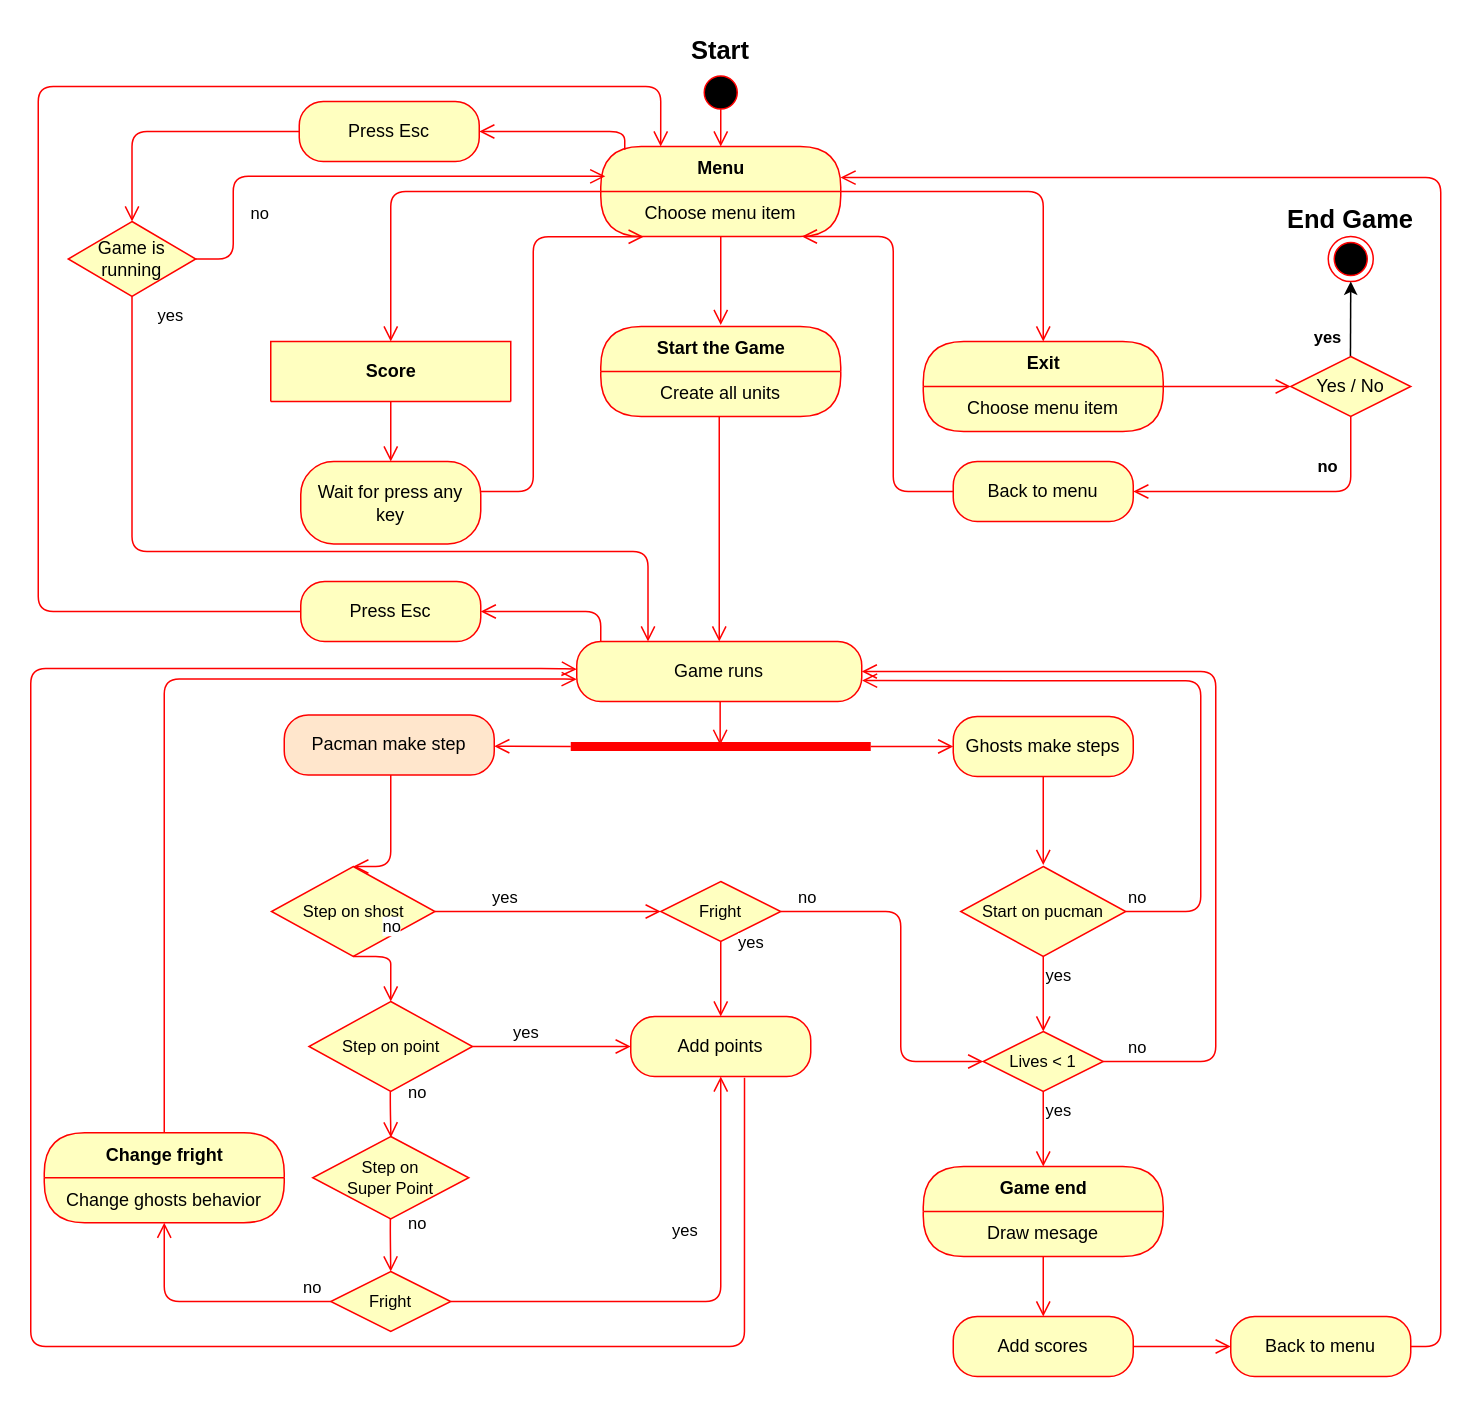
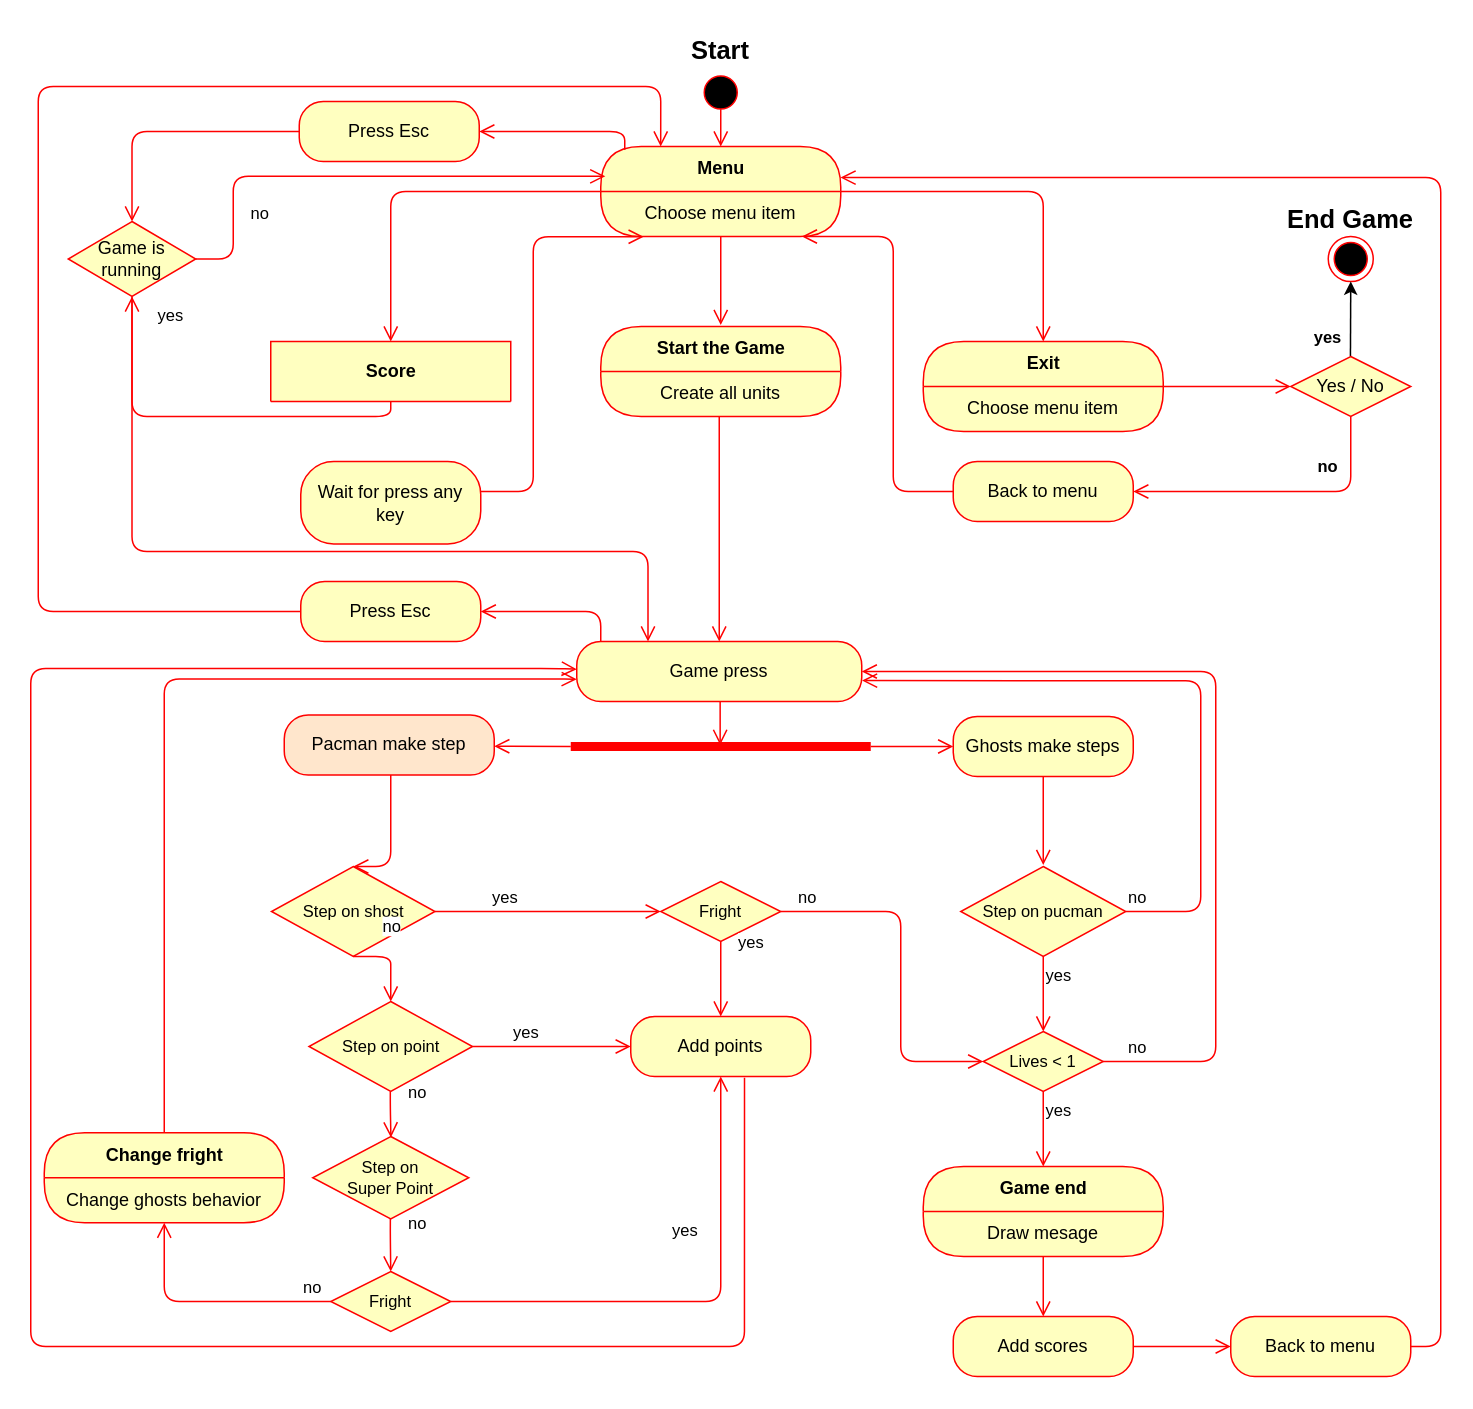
- <mxCell id="39" value="" style="edgeStyle=orthogonalEdgeStyle;html=1;verticalAlign=bottom;endArrow=open;endSize=8;strokeColor=#ff0000;fontSize=11;exitX=0.5;exitY=1;exitDx=0;exitDy=0;entryX=0.5;entryY=0;entryDx=0;entryDy=0;" edge="1" parent="1" source="9" target="19"><mxGeometry relative="1" as="geometry"><mxPoint x="255" y="297" as="targetPoint" /><mxPoint x="805" y="77" as="sourcePoint" /></mxGeometry></mxCell>
+ <mxCell id="39" value="" style="edgeStyle=orthogonalEdgeStyle;html=1;verticalAlign=bottom;endArrow=open;endSize=8;strokeColor=#ff0000;fontSize=11;exitX=0.5;exitY=1;exitDx=0;exitDy=0;" edge="1" parent="1" source="9" target="28"><mxGeometry relative="1" as="geometry"><mxPoint x="255" y="297" as="targetPoint" /><mxPoint x="805" y="77" as="sourcePoint" /></mxGeometry></mxCell>
- <mxCell id="25" value="Game runs" style="rounded=1;whiteSpace=wrap;html=1;arcSize=40;fontColor=#000000;fillColor=#ffffc0;strokeColor=#ff0000;" vertex="1" parent="1"><mxGeometry x="384" y="427" width="190" height="40" as="geometry" /></mxCell>
+ <mxCell id="25" value="Game press" style="rounded=1;whiteSpace=wrap;html=1;arcSize=40;fontColor=#000000;fillColor=#ffffc0;strokeColor=#ff0000;" vertex="1" parent="1"><mxGeometry x="384" y="427" width="190" height="40" as="geometry" /></mxCell>
- <mxCell id="52" value="Start on pucman" style="rhombus;whiteSpace=wrap;html=1;fillColor=#ffffc0;strokeColor=#ff0000;fontSize=11;fontColor=#000000;" vertex="1" parent="1"><mxGeometry x="640" y="577" width="110" height="60" as="geometry" /></mxCell>
+ <mxCell id="52" value="Step on pucman" style="rhombus;whiteSpace=wrap;html=1;fillColor=#ffffc0;strokeColor=#ff0000;fontSize=11;fontColor=#000000;" vertex="1" parent="1"><mxGeometry x="640" y="577" width="110" height="60" as="geometry" /></mxCell>
